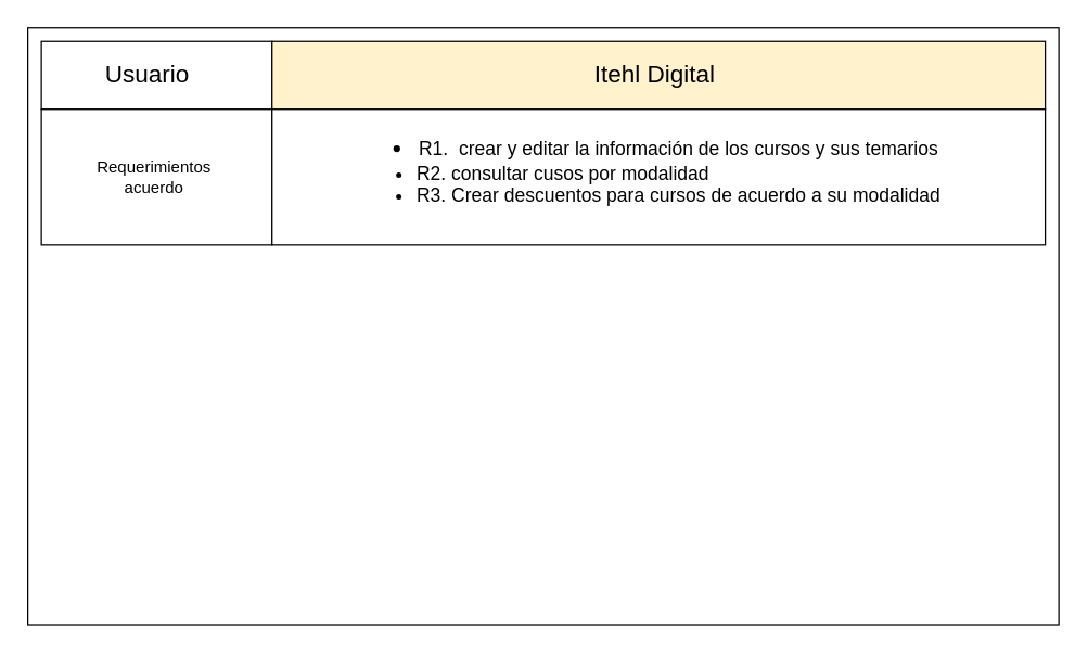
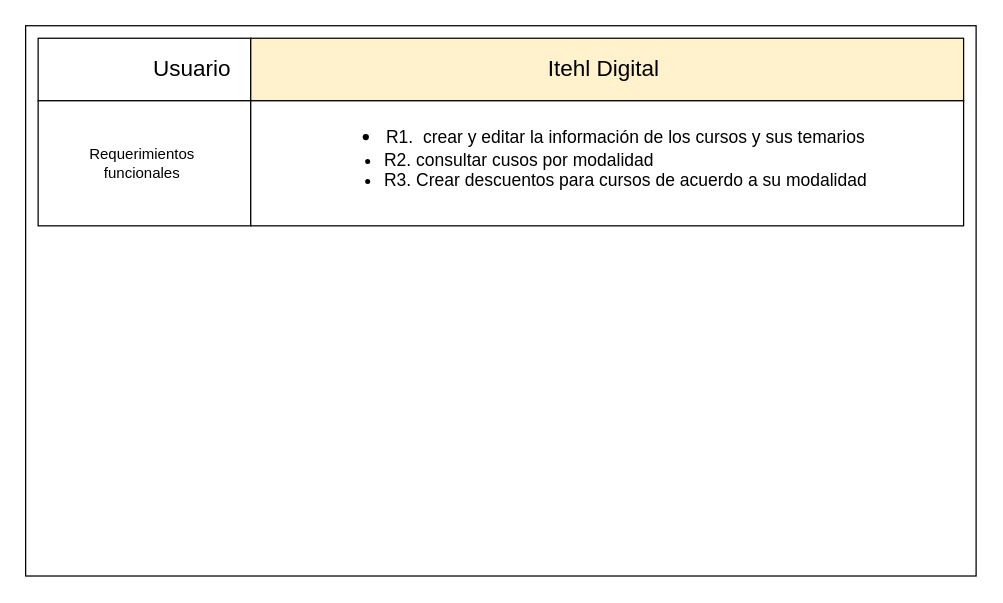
- <mxCell id="4" value="&lt;font style=&quot;font-size: 18px&quot;&gt;Usuario&lt;/font&gt;&amp;nbsp;" style="text;html=1;strokeColor=none;fillColor=none;align=center;verticalAlign=middle;whiteSpace=wrap;rounded=0;" vertex="1" parent="1"><mxGeometry x="80" y="40" width="60" height="30" as="geometry" /></mxCell>
+ <mxCell id="4" value="&lt;font style=&quot;font-size: 18px&quot;&gt;Usuario&lt;/font&gt;&amp;nbsp;" style="text;html=1;strokeColor=none;fillColor=none;align=center;verticalAlign=middle;whiteSpace=wrap;rounded=0;" vertex="1" parent="1"><mxGeometry x="125" y="40" width="60" height="30" as="geometry" /></mxCell>
- <mxCell id="6" value="Requerimientos&amp;nbsp;&lt;br&gt;acuerdo&amp;nbsp;" style="rounded=0;whiteSpace=wrap;html=1;" vertex="1" parent="1"><mxGeometry x="30" y="80" width="170" height="100" as="geometry" /></mxCell>
+ <mxCell id="6" value="Requerimientos&amp;nbsp;&lt;br&gt;funcionales&amp;nbsp;" style="rounded=0;whiteSpace=wrap;html=1;" vertex="1" parent="1"><mxGeometry x="30" y="80" width="170" height="100" as="geometry" /></mxCell>
